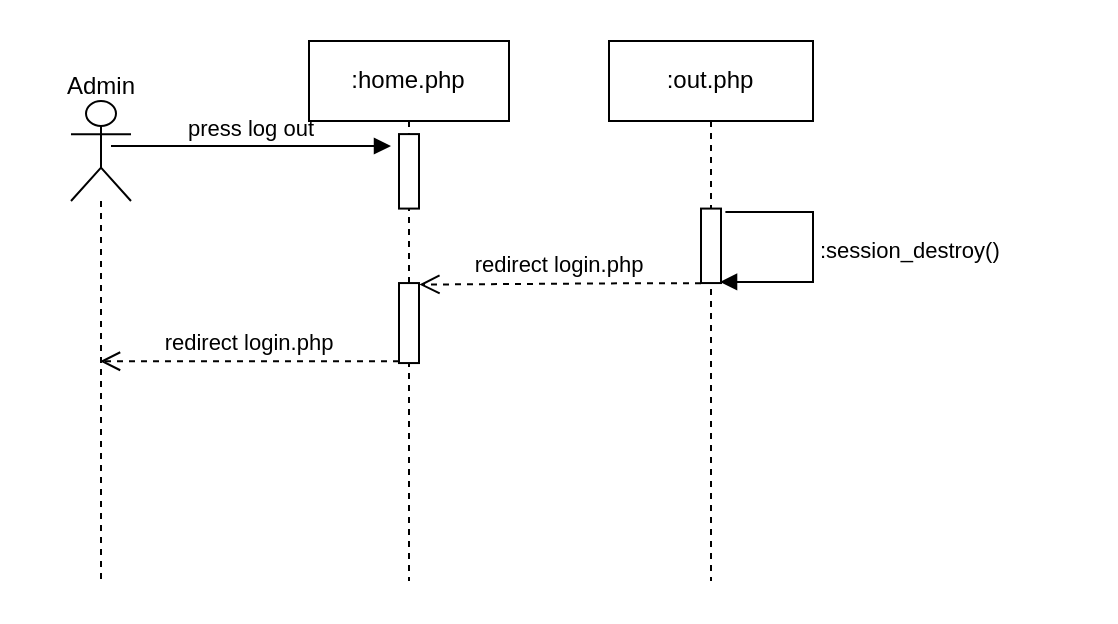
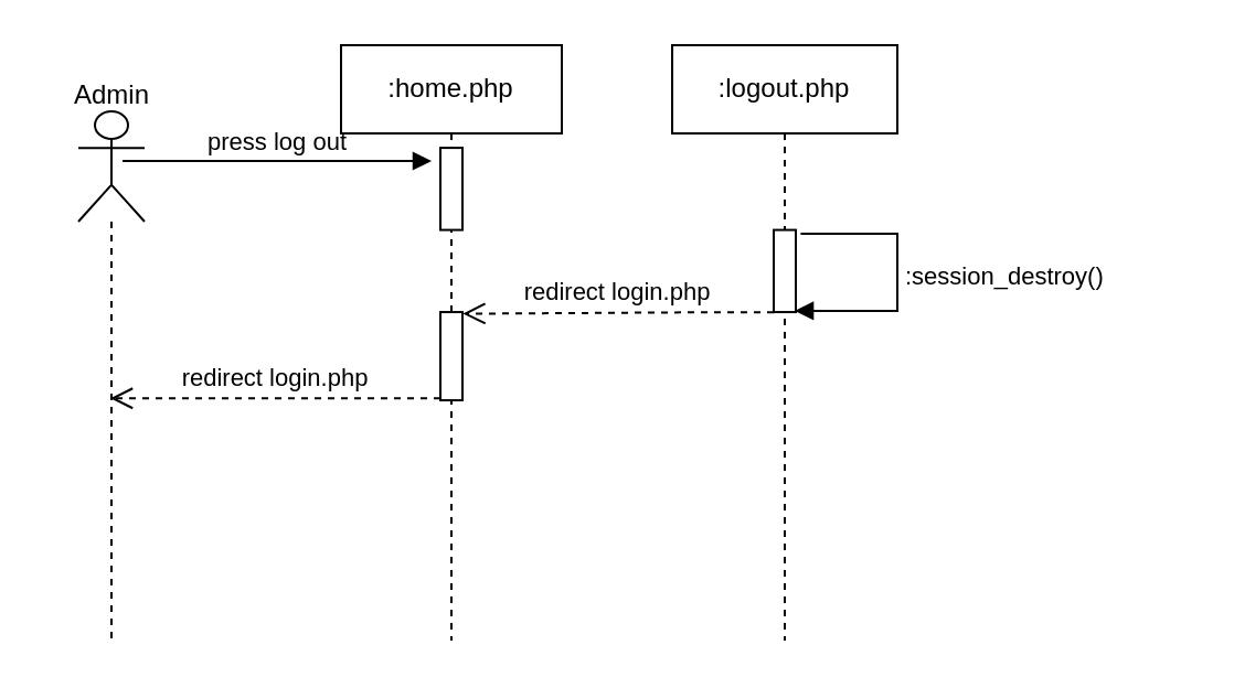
- <mxCell id="3" value=":out.php" style="shape=umlLifeline;perimeter=lifelinePerimeter;whiteSpace=wrap;html=1;container=1;collapsible=0;recursiveResize=0;outlineConnect=0;" parent="2" vertex="1"><mxGeometry x="284" width="102" height="270" as="geometry" /></mxCell>
+ <mxCell id="3" value=":logout.php" style="shape=umlLifeline;perimeter=lifelinePerimeter;whiteSpace=wrap;html=1;container=1;collapsible=0;recursiveResize=0;outlineConnect=0;" parent="2" vertex="1"><mxGeometry x="284" width="102" height="270" as="geometry" /></mxCell>
